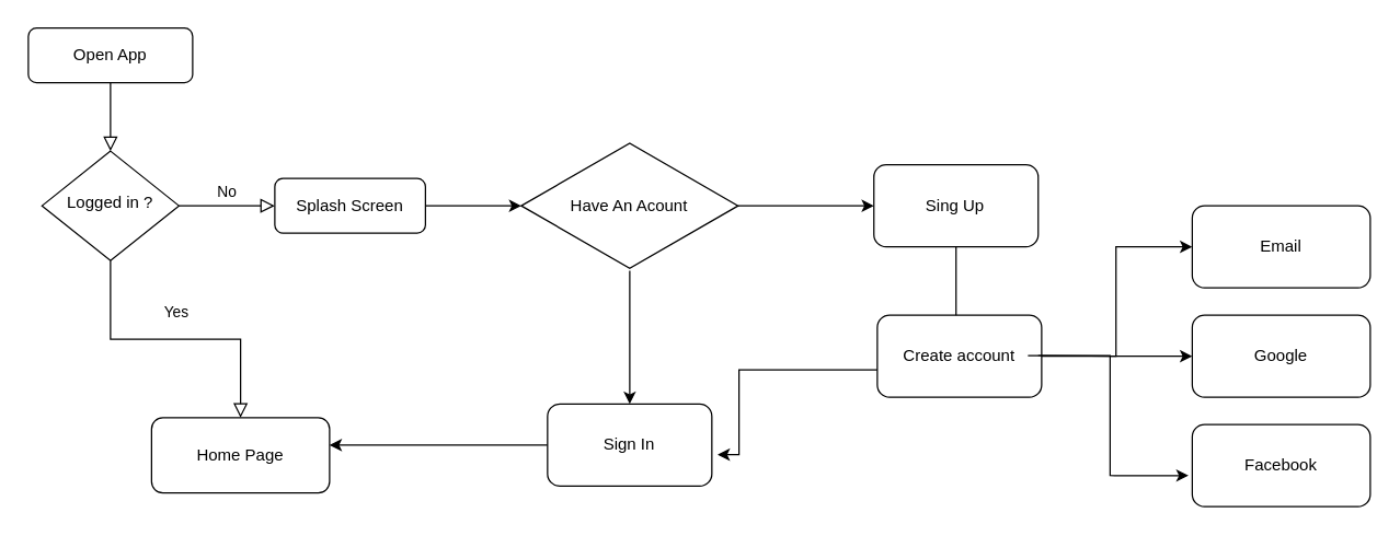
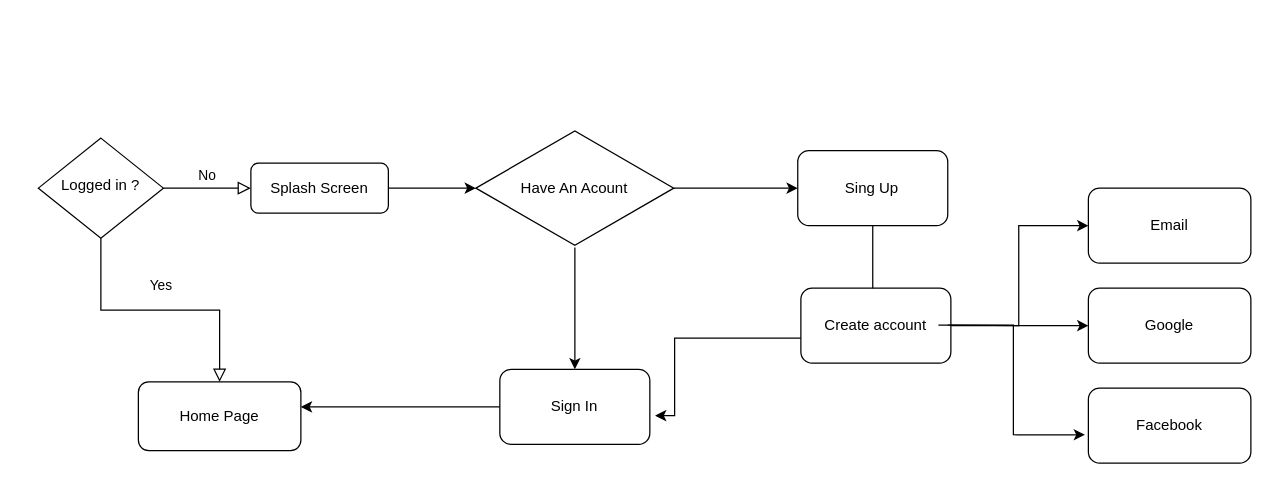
- <mxCell id="3" value="Open App" style="rounded=1;whiteSpace=wrap;html=1;fontSize=12;glass=0;strokeWidth=1;shadow=0;" parent="1" vertex="1"><mxGeometry x="20" y="20" width="120" height="40" as="geometry" /></mxCell>
- <mxCell id="2" value="" style="rounded=0;html=1;jettySize=auto;orthogonalLoop=1;fontSize=11;endArrow=block;endFill=0;endSize=8;strokeWidth=1;shadow=0;labelBackgroundColor=none;edgeStyle=orthogonalEdgeStyle;" parent="1" source="3" target="6" edge="1"><mxGeometry relative="1" as="geometry" /></mxCell>
